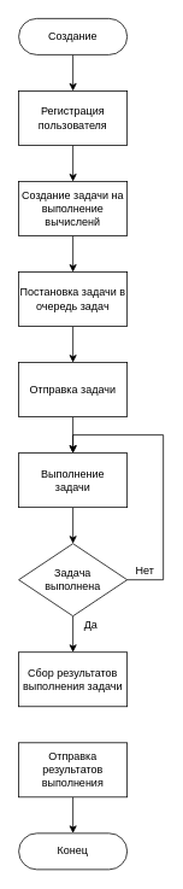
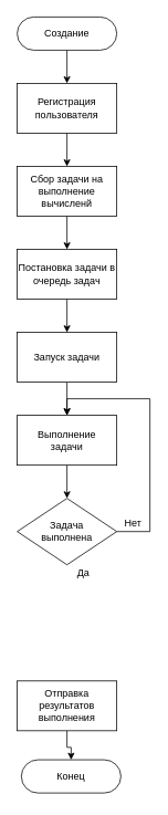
- <mxCell id="7" value="Создание задачи на выполнение вычисленй" style="rounded=0;whiteSpace=wrap;html=1;" parent="1" vertex="1"><mxGeometry x="20" y="200" width="120" height="60" as="geometry" /></mxCell>
+ <mxCell id="7" value="Сбор задачи на выполнение вычисленй" style="rounded=0;whiteSpace=wrap;html=1;" parent="1" vertex="1"><mxGeometry x="20" y="200" width="120" height="60" as="geometry" /></mxCell>
- <mxCell id="11" value="Отправка задачи" style="rounded=0;whiteSpace=wrap;html=1;" parent="1" vertex="1"><mxGeometry x="20" y="400" width="120" height="60" as="geometry" /></mxCell>
+ <mxCell id="11" value="Запуск задачи" style="rounded=0;whiteSpace=wrap;html=1;" parent="1" vertex="1"><mxGeometry x="20" y="400" width="120" height="60" as="geometry" /></mxCell>
- <mxCell id="18" style="edgeStyle=orthogonalEdgeStyle;rounded=0;orthogonalLoop=1;jettySize=auto;html=1;entryX=0.5;entryY=0;entryDx=0;entryDy=0;" parent="1" source="19" target="14" edge="1"><mxGeometry relative="1" as="geometry" /></mxCell>
- <mxCell id="14" value="Сбор результатов&lt;div&gt;выполнения задачи&lt;/div&gt;" style="rounded=0;whiteSpace=wrap;html=1;" parent="1" vertex="1"><mxGeometry x="20" y="720" width="120" height="60" as="geometry" /></mxCell>
- <mxCell id="20" value="Конец" style="rounded=1;whiteSpace=wrap;html=1;arcSize=50;" parent="1" vertex="1"><mxGeometry x="20" y="920" width="120" height="40" as="geometry" /></mxCell>
+ <mxCell id="20" value="Конец" style="rounded=1;whiteSpace=wrap;html=1;arcSize=50;" parent="1" vertex="1"><mxGeometry x="25" y="915" width="120" height="40" as="geometry" /></mxCell>
